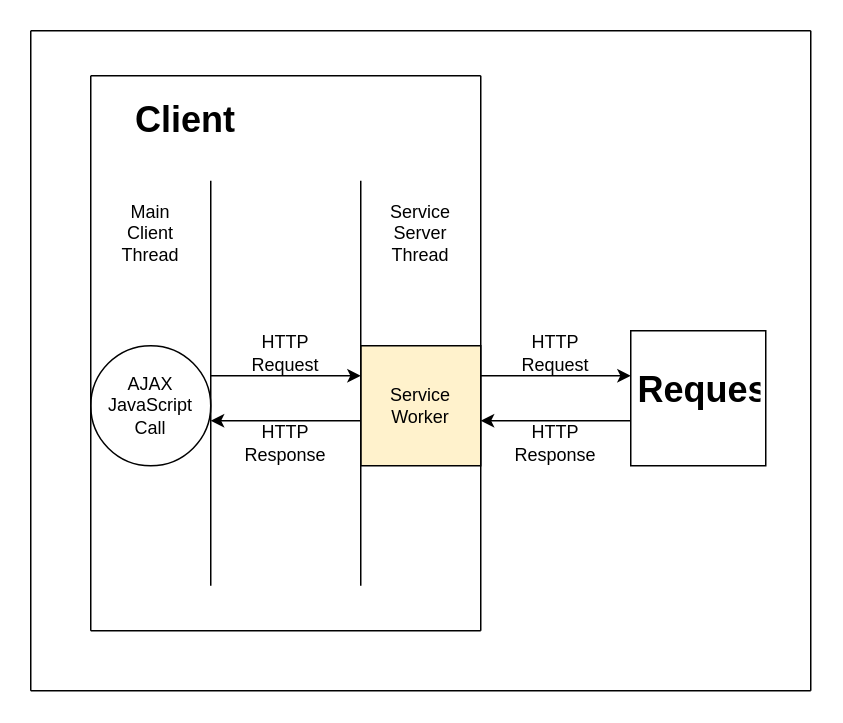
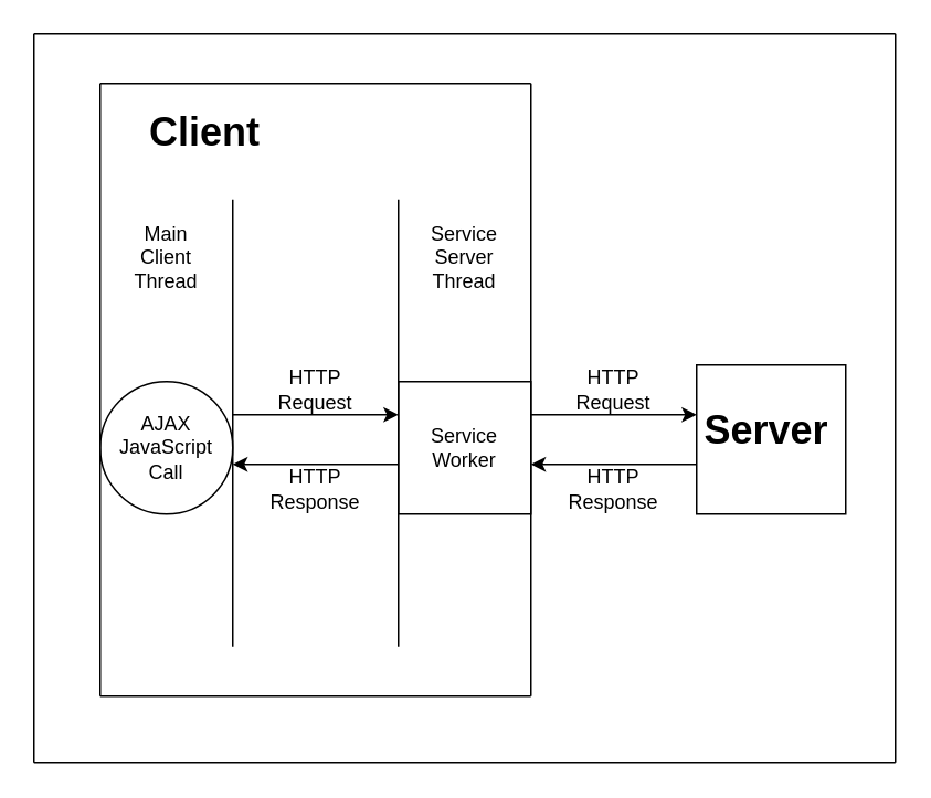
- <mxCell id="27" value="&lt;h1&gt;Request&lt;/h1&gt;" style="text;html=1;strokeColor=none;fillColor=none;spacing=5;spacingTop=-20;whiteSpace=wrap;overflow=hidden;rounded=0;" parent="2" vertex="1"><mxGeometry x="360" y="190" width="90" height="40" as="geometry" /></mxCell>
+ <mxCell id="27" value="&lt;h1&gt;Server&lt;/h1&gt;" style="text;html=1;strokeColor=none;fillColor=none;spacing=5;spacingTop=-20;whiteSpace=wrap;overflow=hidden;rounded=0;" parent="2" vertex="1"><mxGeometry x="360" y="190" width="90" height="40" as="geometry" /></mxCell>
- <mxCell id="13" value="Service Worker" style="whiteSpace=wrap;html=1;aspect=fixed;fillColor=#fff2cc;" parent="2" vertex="1"><mxGeometry x="180" y="180" width="80" height="80" as="geometry" /></mxCell>
+ <mxCell id="13" value="Service Worker" style="whiteSpace=wrap;html=1;aspect=fixed;" parent="2" vertex="1"><mxGeometry x="180" y="180" width="80" height="80" as="geometry" /></mxCell>
